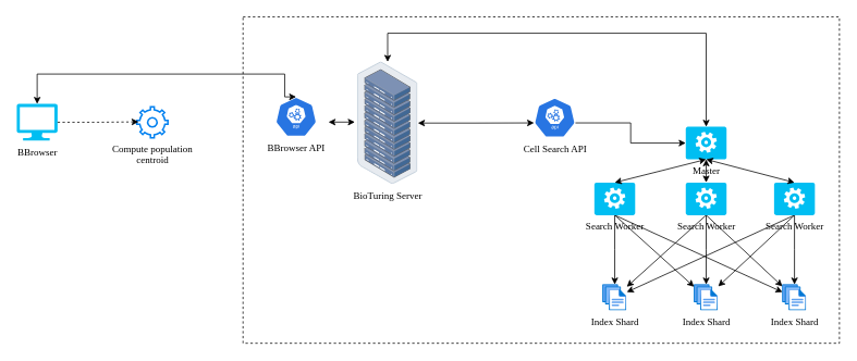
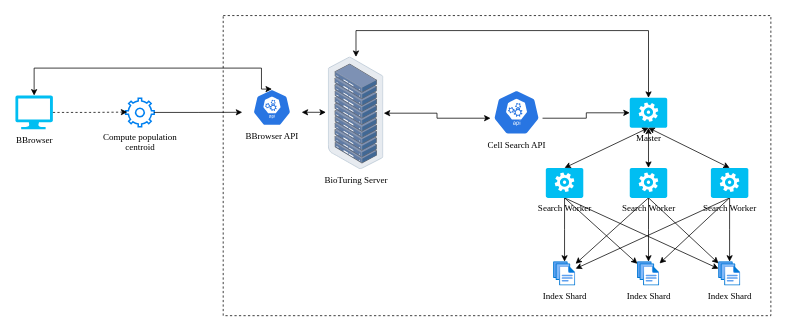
- <mxCell id="23" value="Cell Search API" style="sketch=0;html=1;dashed=0;whitespace=wrap;fillColor=#2875E2;strokeColor=#ffffff;points=[[0.005,0.63,0],[0.1,0.2,0],[0.9,0.2,0],[0.5,0,0],[0.995,0.63,0],[0.72,0.99,0],[0.5,1,0],[0.28,0.99,0]];verticalLabelPosition=bottom;align=center;verticalAlign=top;shape=mxgraph.kubernetes.icon;prIcon=api;fontFamily=Comic Sans MS;" parent="1" vertex="1"><mxGeometry x="653" y="119" width="51.13" height="49.06" as="geometry" /></mxCell>
+ <mxCell id="23" value="Cell Search API" style="sketch=0;html=1;dashed=0;whitespace=wrap;fillColor=#2875E2;strokeColor=#ffffff;points=[[0.005,0.63,0],[0.1,0.2,0],[0.9,0.2,0],[0.5,0,0],[0.995,0.63,0],[0.72,0.99,0],[0.5,1,0],[0.28,0.99,0]];verticalLabelPosition=bottom;align=center;verticalAlign=top;shape=mxgraph.kubernetes.icon;prIcon=api;fontFamily=Comic Sans MS;" parent="1" vertex="1"><mxGeometry x="653" y="119" width="70" height="60" as="geometry" /></mxCell>
+ <mxCell id="33" style="edgeStyle=orthogonalEdgeStyle;rounded=0;orthogonalLoop=1;jettySize=auto;html=1;entryX=0.005;entryY=0.63;entryDx=0;entryDy=0;entryPerimeter=0;fontFamily=Comic Sans MS;" edge="1" parent="1" source="31" target="4"><mxGeometry relative="1" as="geometry" /></mxCell>
- <mxCell id="7" value="Master" style="verticalLabelPosition=bottom;html=1;verticalAlign=top;align=center;strokeColor=none;fillColor=#00BEF2;shape=mxgraph.azure.worker_role;fontFamily=Comic Sans MS;" parent="1" vertex="1"><mxGeometry x="838.88" y="154.61" width="50" height="40" as="geometry" /></mxCell>
+ <mxCell id="7" value="Master" style="verticalLabelPosition=bottom;html=1;verticalAlign=top;align=center;strokeColor=none;fillColor=#00BEF2;shape=mxgraph.azure.worker_role;fontFamily=Comic Sans MS;" parent="1" vertex="1"><mxGeometry x="838.88" y="129.61" width="50" height="40" as="geometry" /></mxCell>
